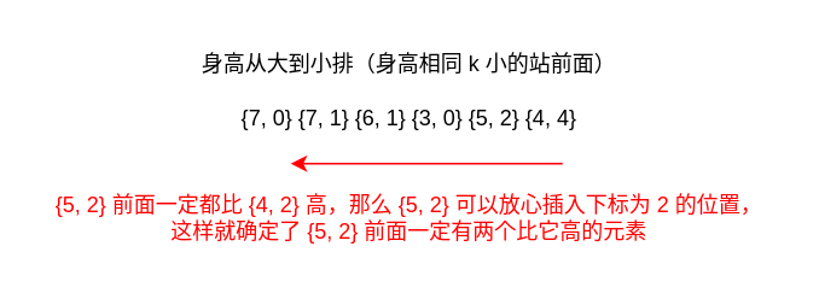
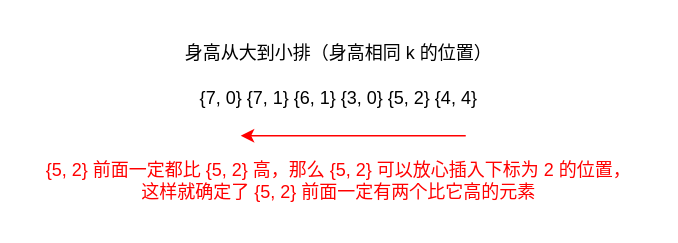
- <mxCell id="3" value="身高从大到小排（身高相同 k 小的站前面）" style="text;html=1;align=center;verticalAlign=middle;resizable=0;points=[];autosize=1;strokeColor=none;fillColor=none;" vertex="1" parent="1"><mxGeometry x="100" y="20" width="250" height="30" as="geometry" /></mxCell>
+ <mxCell id="3" value="身高从大到小排（身高相同 k 的位置）" style="text;html=1;align=center;verticalAlign=middle;resizable=0;points=[];autosize=1;strokeColor=none;fillColor=none;" vertex="1" parent="1"><mxGeometry x="100" y="20" width="250" height="30" as="geometry" /></mxCell>
- <mxCell id="5" value="{5, 2} 前面一定都比 {4, 2} 高，那么 {5, 2} 可以放心插入下标为 2 的位置，&lt;div&gt;这样就确定了 {5, 2} 前面一定有两个比它高的元素&lt;/div&gt;" style="text;html=1;align=center;verticalAlign=middle;resizable=0;points=[];autosize=1;strokeColor=none;fillColor=none;fontColor=#FF0000;" vertex="1" parent="1"><mxGeometry x="20" y="100" width="410" height="40" as="geometry" /></mxCell>
+ <mxCell id="5" value="{5, 2} 前面一定都比 {5, 2} 高，那么 {5, 2} 可以放心插入下标为 2 的位置，&lt;div&gt;这样就确定了 {5, 2} 前面一定有两个比它高的元素&lt;/div&gt;" style="text;html=1;align=center;verticalAlign=middle;resizable=0;points=[];autosize=1;strokeColor=none;fillColor=none;fontColor=#FF0000;" vertex="1" parent="1"><mxGeometry x="20" y="100" width="410" height="40" as="geometry" /></mxCell>
